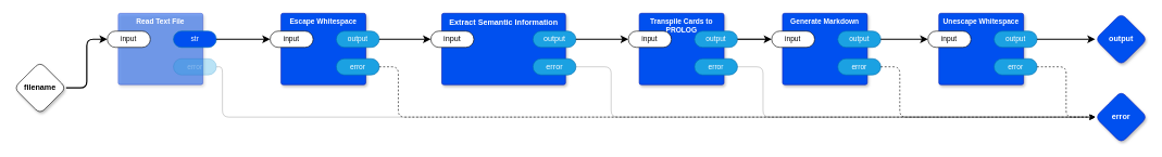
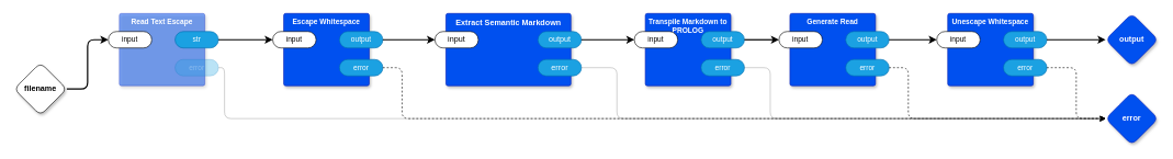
- <mxCell id="11" value="Read Text File" style="rounded=1;whiteSpace=wrap;html=1;sketch=0;container=1;recursiveResize=0;verticalAlign=top;arcSize=6;fontStyle=1;autosize=0;points=[];absoluteArcSize=1;shadow=1;strokeColor=#001DBC;fillColor=#0050ef;fontColor=#ffffff;fontFamily=Helvetica;fontSize=11;opacity=50;" parent="1" vertex="1"><mxGeometry x="180" y="20" width="130" height="110" as="geometry"><mxRectangle x="-98" y="-1230" width="99" height="26" as="alternateBounds" /></mxGeometry></mxCell>
+ <mxCell id="11" value="Read Text Escape" style="rounded=1;whiteSpace=wrap;html=1;sketch=0;container=1;recursiveResize=0;verticalAlign=top;arcSize=6;fontStyle=1;autosize=0;points=[];absoluteArcSize=1;shadow=1;strokeColor=#001DBC;fillColor=#0050ef;fontColor=#ffffff;fontFamily=Helvetica;fontSize=11;opacity=50;" parent="1" vertex="1"><mxGeometry x="180" y="20" width="130" height="110" as="geometry"><mxRectangle x="-98" y="-1230" width="99" height="26" as="alternateBounds" /></mxGeometry></mxCell>
- <mxCell id="22" value="Generate Markdown" style="rounded=1;whiteSpace=wrap;html=1;sketch=0;container=1;recursiveResize=0;verticalAlign=top;arcSize=6;fontStyle=1;autosize=0;points=[];absoluteArcSize=1;shadow=1;strokeColor=#001DBC;fillColor=#0050ef;fontColor=#ffffff;fontFamily=Helvetica;fontSize=11;" parent="1" vertex="1"><mxGeometry x="1200" y="20" width="130" height="110" as="geometry"><mxRectangle x="-98" y="-1230" width="99" height="26" as="alternateBounds" /></mxGeometry></mxCell>
+ <mxCell id="22" value="Generate Read" style="rounded=1;whiteSpace=wrap;html=1;sketch=0;container=1;recursiveResize=0;verticalAlign=top;arcSize=6;fontStyle=1;autosize=0;points=[];absoluteArcSize=1;shadow=1;strokeColor=#001DBC;fillColor=#0050ef;fontColor=#ffffff;fontFamily=Helvetica;fontSize=11;" parent="1" vertex="1"><mxGeometry x="1200" y="20" width="130" height="110" as="geometry"><mxRectangle x="-98" y="-1230" width="99" height="26" as="alternateBounds" /></mxGeometry></mxCell>
- <mxCell id="5" value="Extract Semantic Information" style="rounded=1;whiteSpace=wrap;html=1;sketch=0;container=1;recursiveResize=0;verticalAlign=top;arcSize=6;fontStyle=1;autosize=0;points=[];absoluteArcSize=1;shadow=1;strokeColor=#001DBC;fillColor=#0050ef;fontColor=#ffffff;" parent="1" vertex="1"><mxGeometry x="676.75" y="20" width="190" height="110" as="geometry"><mxRectangle x="-98" y="-1230" width="99" height="26" as="alternateBounds" /></mxGeometry></mxCell>
+ <mxCell id="5" value="Extract Semantic Markdown" style="rounded=1;whiteSpace=wrap;html=1;sketch=0;container=1;recursiveResize=0;verticalAlign=top;arcSize=6;fontStyle=1;autosize=0;points=[];absoluteArcSize=1;shadow=1;strokeColor=#001DBC;fillColor=#0050ef;fontColor=#ffffff;" parent="1" vertex="1"><mxGeometry x="676.75" y="20" width="190" height="110" as="geometry"><mxRectangle x="-98" y="-1230" width="99" height="26" as="alternateBounds" /></mxGeometry></mxCell>
- <mxCell id="16" value="Transpile Cards to PROLOG" style="rounded=1;whiteSpace=wrap;html=1;sketch=0;container=1;recursiveResize=0;verticalAlign=top;arcSize=6;fontStyle=1;autosize=0;points=[];absoluteArcSize=1;shadow=1;strokeColor=#001DBC;fillColor=#0050ef;fontColor=#ffffff;fontFamily=Helvetica;fontSize=11;" parent="1" vertex="1"><mxGeometry x="980" y="20" width="130" height="110" as="geometry"><mxRectangle x="-98" y="-1230" width="99" height="26" as="alternateBounds" /></mxGeometry></mxCell>
+ <mxCell id="16" value="Transpile Markdown to PROLOG" style="rounded=1;whiteSpace=wrap;html=1;sketch=0;container=1;recursiveResize=0;verticalAlign=top;arcSize=6;fontStyle=1;autosize=0;points=[];absoluteArcSize=1;shadow=1;strokeColor=#001DBC;fillColor=#0050ef;fontColor=#ffffff;fontFamily=Helvetica;fontSize=11;" parent="1" vertex="1"><mxGeometry x="980" y="20" width="130" height="110" as="geometry"><mxRectangle x="-98" y="-1230" width="99" height="26" as="alternateBounds" /></mxGeometry></mxCell>
- <mxCell id="13" value="str" style="rounded=1;whiteSpace=wrap;html=1;sketch=0;points=[[0,0.5,0,0,0],[1,0.5,0,0,0]];fillColor=#0050ef;fontColor=#ffffff;strokeColor=#006EAF;arcSize=50;fontFamily=Helvetica;fontSize=11;" parent="11" vertex="1"><mxGeometry x="84.75" y="27.5" width="66" height="25" as="geometry" /></mxCell>
+ <mxCell id="13" value="str" style="rounded=1;whiteSpace=wrap;html=1;sketch=0;points=[[0,0.5,0,0,0],[1,0.5,0,0,0]];fillColor=#1ba1e2;fontColor=#ffffff;strokeColor=#006EAF;arcSize=50;fontFamily=Helvetica;fontSize=11;" parent="11" vertex="1"><mxGeometry x="84.75" y="27.5" width="66" height="25" as="geometry" /></mxCell>
